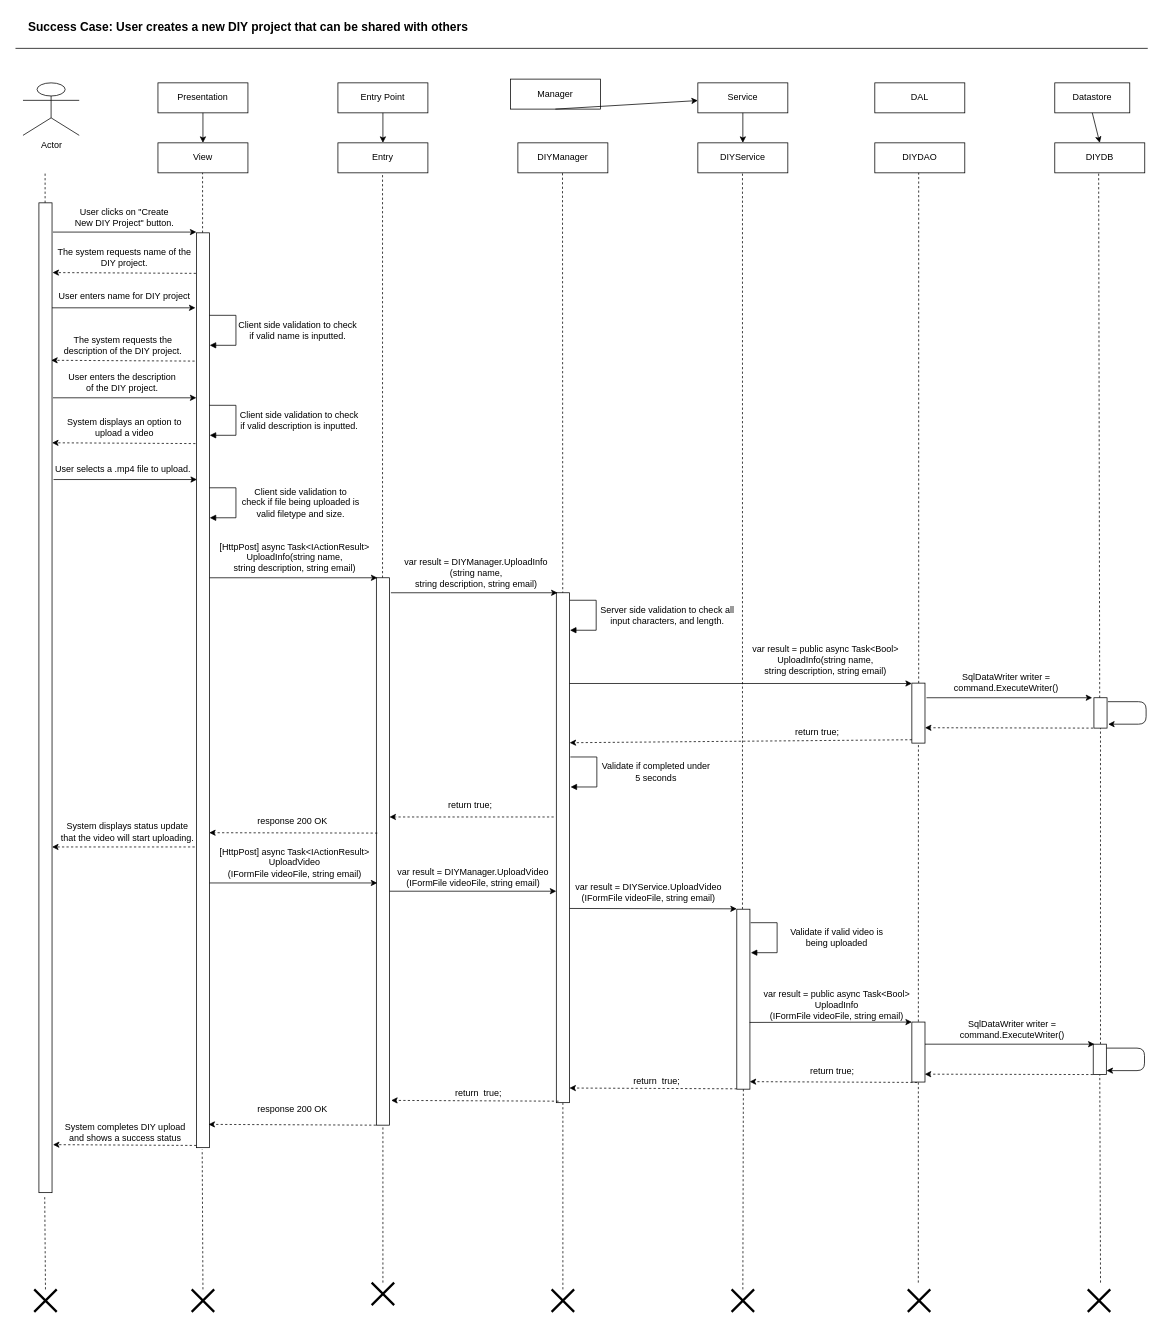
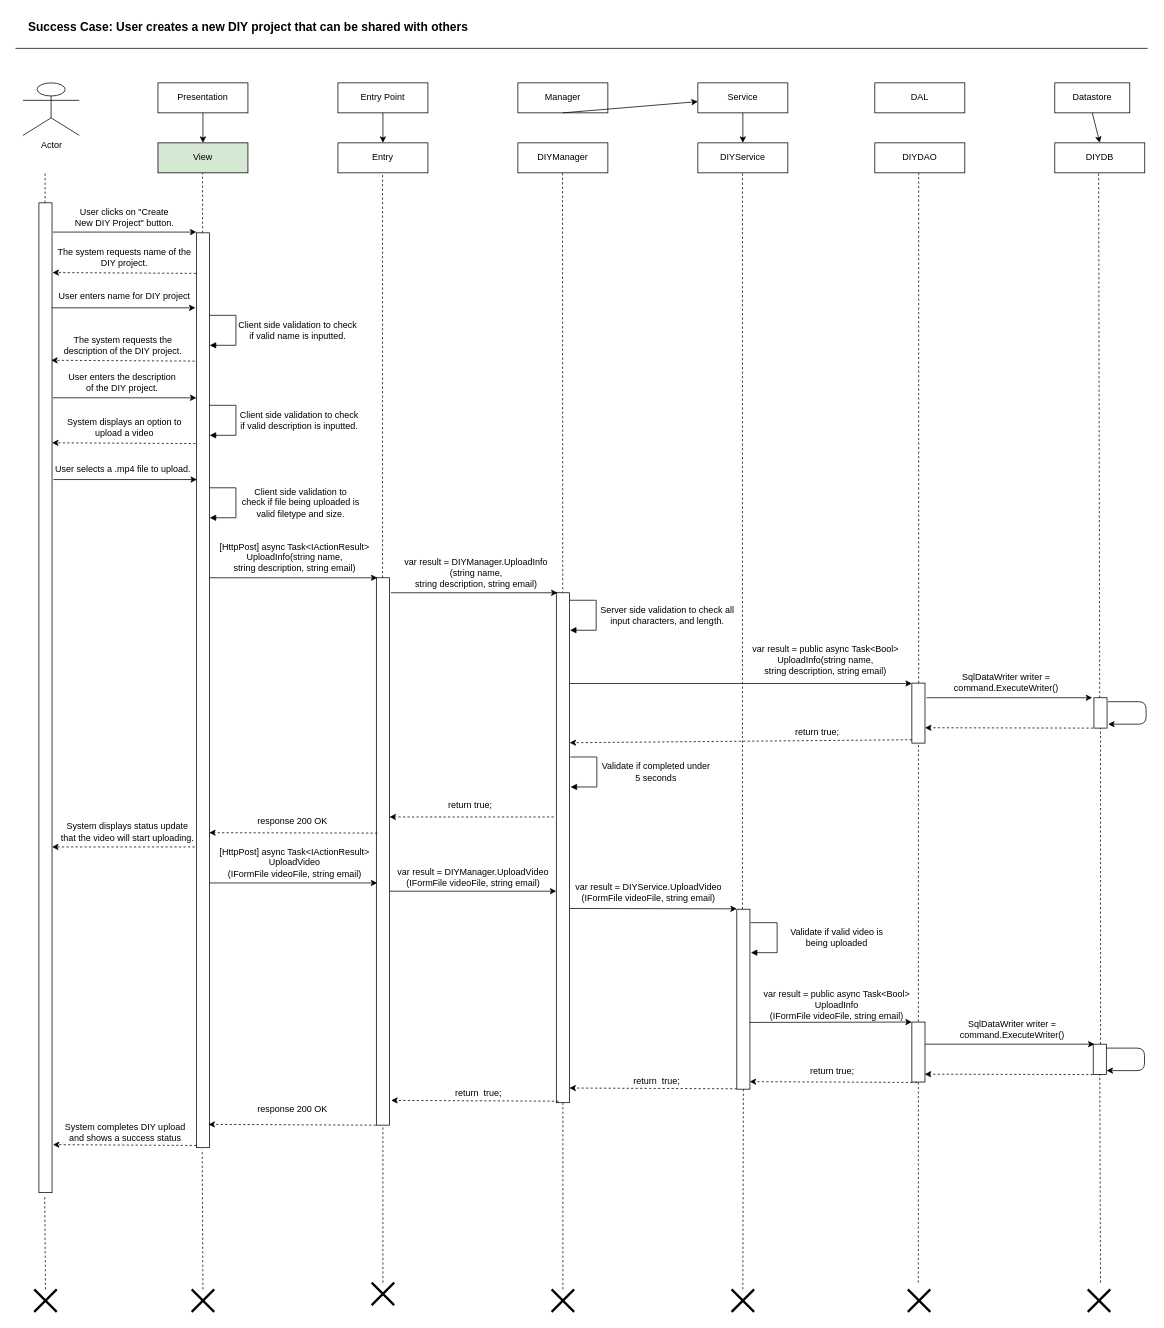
- <mxCell id="3" value="Manager" style="whiteSpace=wrap;html=1;" vertex="1" parent="1"><mxGeometry x="680" y="105" width="120" height="40" as="geometry" /></mxCell>
+ <mxCell id="3" value="Manager" style="whiteSpace=wrap;html=1;" vertex="1" parent="1"><mxGeometry x="690" y="110" width="120" height="40" as="geometry" /></mxCell>
- <mxCell id="13" value="View" style="whiteSpace=wrap;html=1;" vertex="1" parent="1"><mxGeometry x="210" y="190" width="120" height="40" as="geometry" /></mxCell>
+ <mxCell id="13" value="View" style="whiteSpace=wrap;html=1;fillColor=#d5e8d4;" vertex="1" parent="1"><mxGeometry x="210" y="190" width="120" height="40" as="geometry" /></mxCell>
